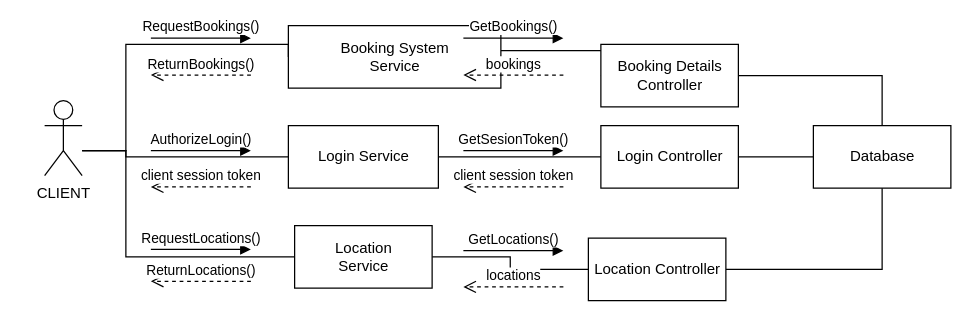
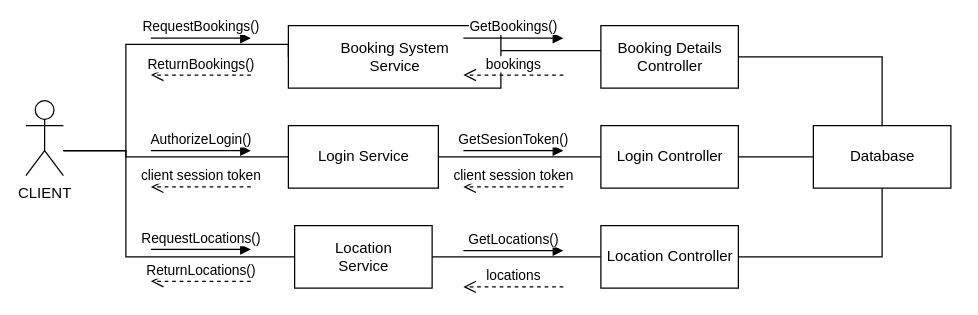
- <mxCell id="13" value="Booking Details&lt;br&gt;Controller" style="html=1;" vertex="1" parent="1"><mxGeometry x="480" y="35" width="110" height="50" as="geometry" /></mxCell>
+ <mxCell id="13" value="Booking Details&lt;br&gt;Controller" style="html=1;" vertex="1" parent="1"><mxGeometry x="480" y="20" width="110" height="50" as="geometry" /></mxCell>
- <mxCell id="5" value="CLIENT" style="shape=umlActor;verticalLabelPosition=bottom;verticalAlign=top;html=1;" vertex="1" parent="1"><mxGeometry x="35" y="80" width="30" height="60" as="geometry" /></mxCell>
+ <mxCell id="5" value="CLIENT" style="shape=umlActor;verticalLabelPosition=bottom;verticalAlign=top;html=1;" vertex="1" parent="1"><mxGeometry x="20" y="80" width="30" height="60" as="geometry" /></mxCell>
- <mxCell id="18" value="Location Controller" style="html=1;" vertex="1" parent="1"><mxGeometry x="470" y="190" width="110" height="50" as="geometry" /></mxCell>
+ <mxCell id="18" value="Location Controller" style="html=1;" vertex="1" parent="1"><mxGeometry x="480" y="180" width="110" height="50" as="geometry" /></mxCell>
